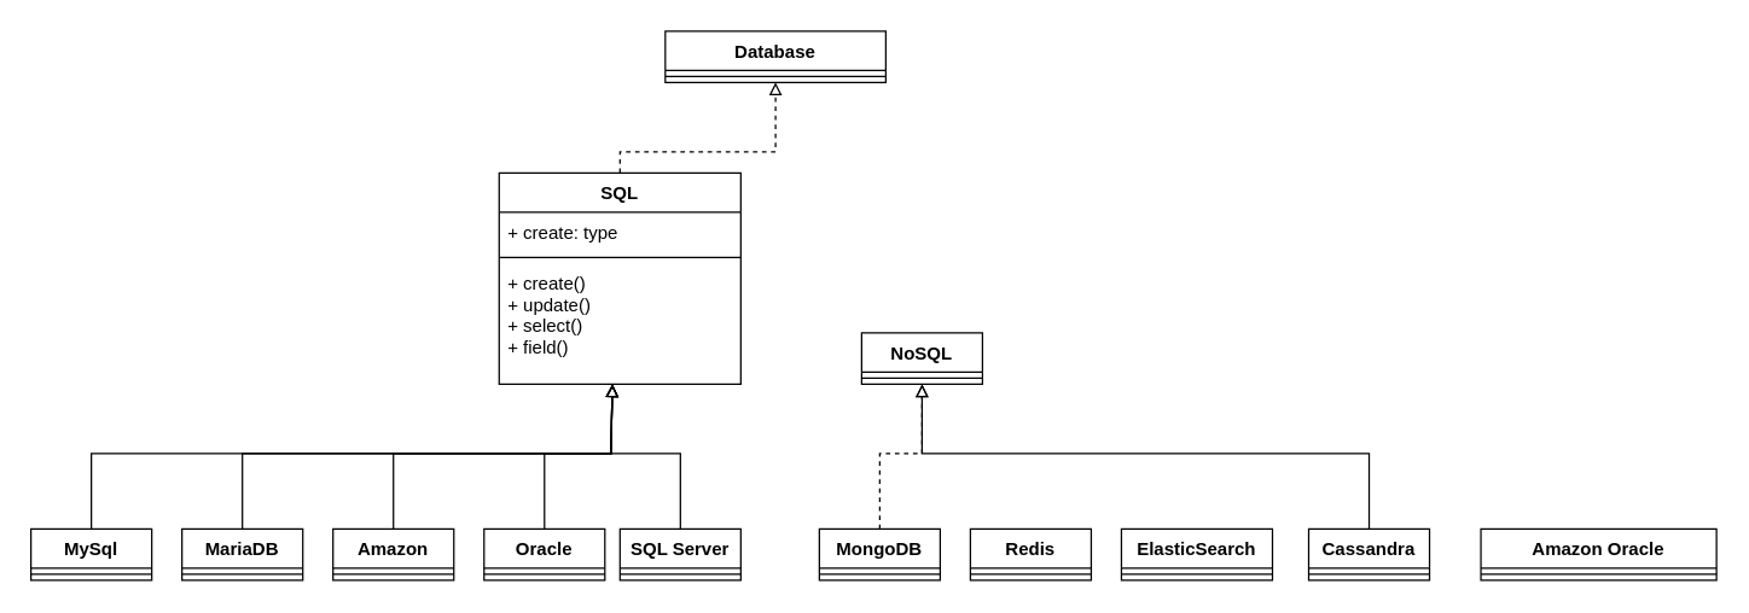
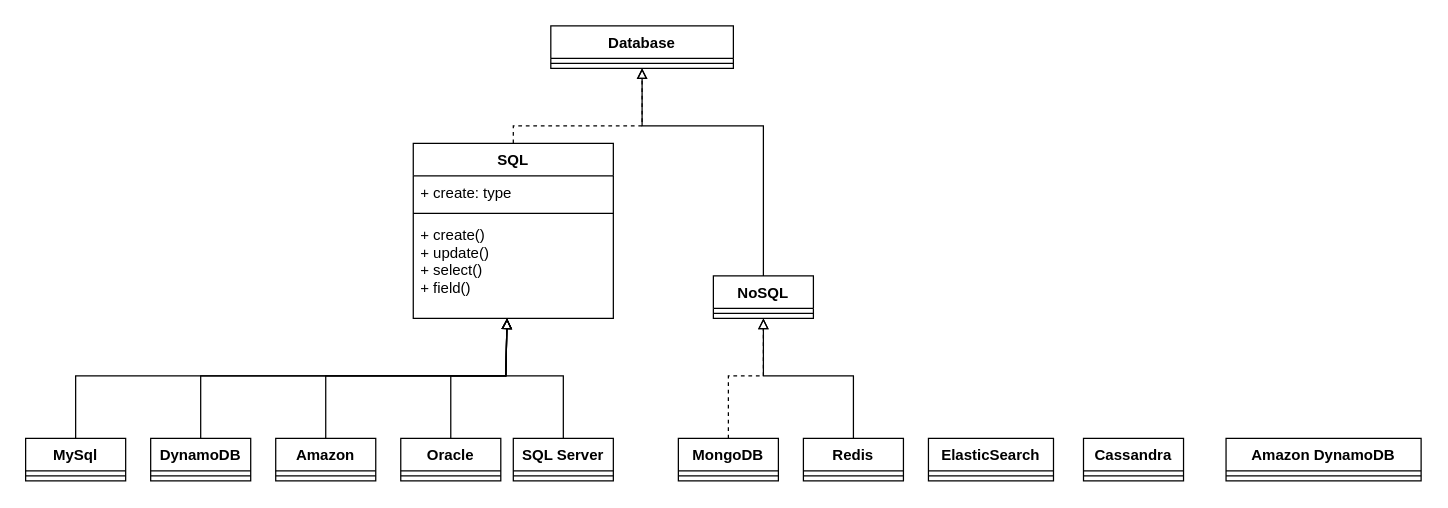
+ <mxCell id="34" value="" style="edgeStyle=orthogonalEdgeStyle;rounded=0;orthogonalLoop=1;jettySize=auto;html=1;endArrow=block;endFill=0;exitX=0.5;exitY=0;exitDx=0;exitDy=0;entryX=0.5;entryY=1;entryDx=0;entryDy=0;" edge="1" parent="1" source="4" target="2"><mxGeometry relative="1" as="geometry"><mxPoint x="414" y="230" as="sourcePoint" /><mxPoint x="776" y="140" as="targetPoint" /><Array as="points"><mxPoint x="610" y="100" /><mxPoint x="513" y="100" /></Array></mxGeometry></mxCell>
- <mxCell id="29" value="" style="edgeStyle=orthogonalEdgeStyle;rounded=0;orthogonalLoop=1;jettySize=auto;html=1;entryX=0.5;entryY=1;entryDx=0;entryDy=0;endArrow=block;endFill=0;" edge="1" parent="1" source="30" target="4"><mxGeometry relative="1" as="geometry"><Array as="points"><mxPoint x="906" y="300" /><mxPoint x="610" y="300" /></Array></mxGeometry></mxCell>
+ <mxCell id="24" value="" style="edgeStyle=orthogonalEdgeStyle;rounded=0;orthogonalLoop=1;jettySize=auto;html=1;entryX=0.5;entryY=1;entryDx=0;entryDy=0;endArrow=block;endFill=0;" edge="1" parent="1" source="25" target="4"><mxGeometry relative="1" as="geometry"><Array as="points"><mxPoint x="682" y="300" /><mxPoint x="610" y="300" /></Array></mxGeometry></mxCell>
- <mxCell id="10" value="MariaDB" style="swimlane;fontStyle=1;align=center;verticalAlign=top;childLayout=stackLayout;horizontal=1;startSize=26;horizontalStack=0;resizeParent=1;resizeParentMax=0;resizeLast=0;collapsible=1;marginBottom=0;" vertex="1" parent="1"><mxGeometry x="120" y="350" width="80" height="34" as="geometry" /></mxCell>
+ <mxCell id="10" value="DynamoDB" style="swimlane;fontStyle=1;align=center;verticalAlign=top;childLayout=stackLayout;horizontal=1;startSize=26;horizontalStack=0;resizeParent=1;resizeParentMax=0;resizeLast=0;collapsible=1;marginBottom=0;" vertex="1" parent="1"><mxGeometry x="120" y="350" width="80" height="34" as="geometry" /></mxCell>
- <mxCell id="32" value="Amazon Oracle" style="swimlane;fontStyle=1;align=center;verticalAlign=top;childLayout=stackLayout;horizontal=1;startSize=26;horizontalStack=0;resizeParent=1;resizeParentMax=0;resizeLast=0;collapsible=1;marginBottom=0;" vertex="1" parent="1"><mxGeometry x="980" y="350" width="156" height="34" as="geometry" /></mxCell>
+ <mxCell id="32" value="Amazon DynamoDB" style="swimlane;fontStyle=1;align=center;verticalAlign=top;childLayout=stackLayout;horizontal=1;startSize=26;horizontalStack=0;resizeParent=1;resizeParentMax=0;resizeLast=0;collapsible=1;marginBottom=0;" vertex="1" parent="1"><mxGeometry x="980" y="350" width="156" height="34" as="geometry" /></mxCell>
